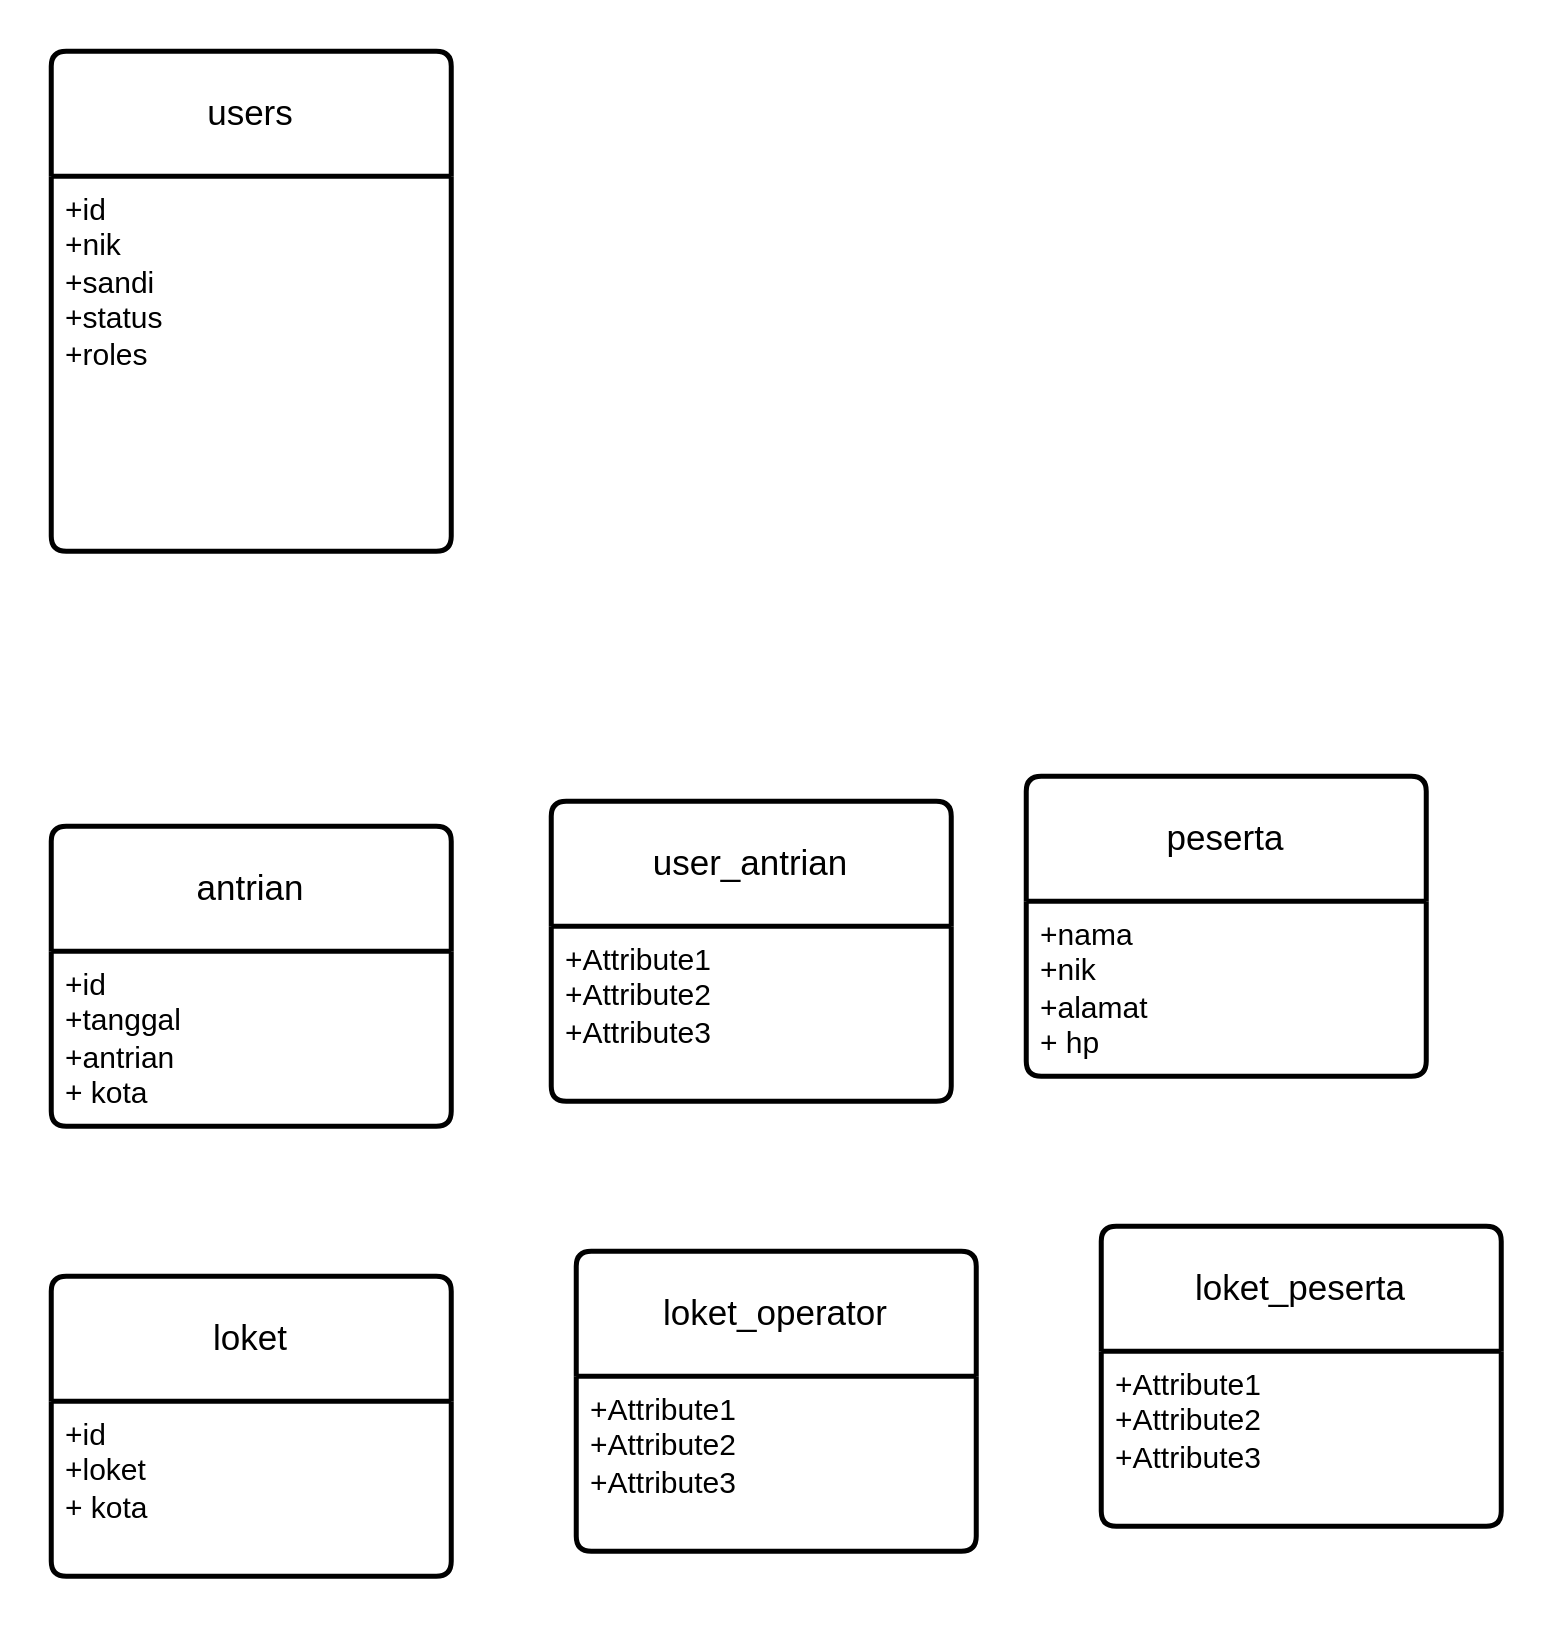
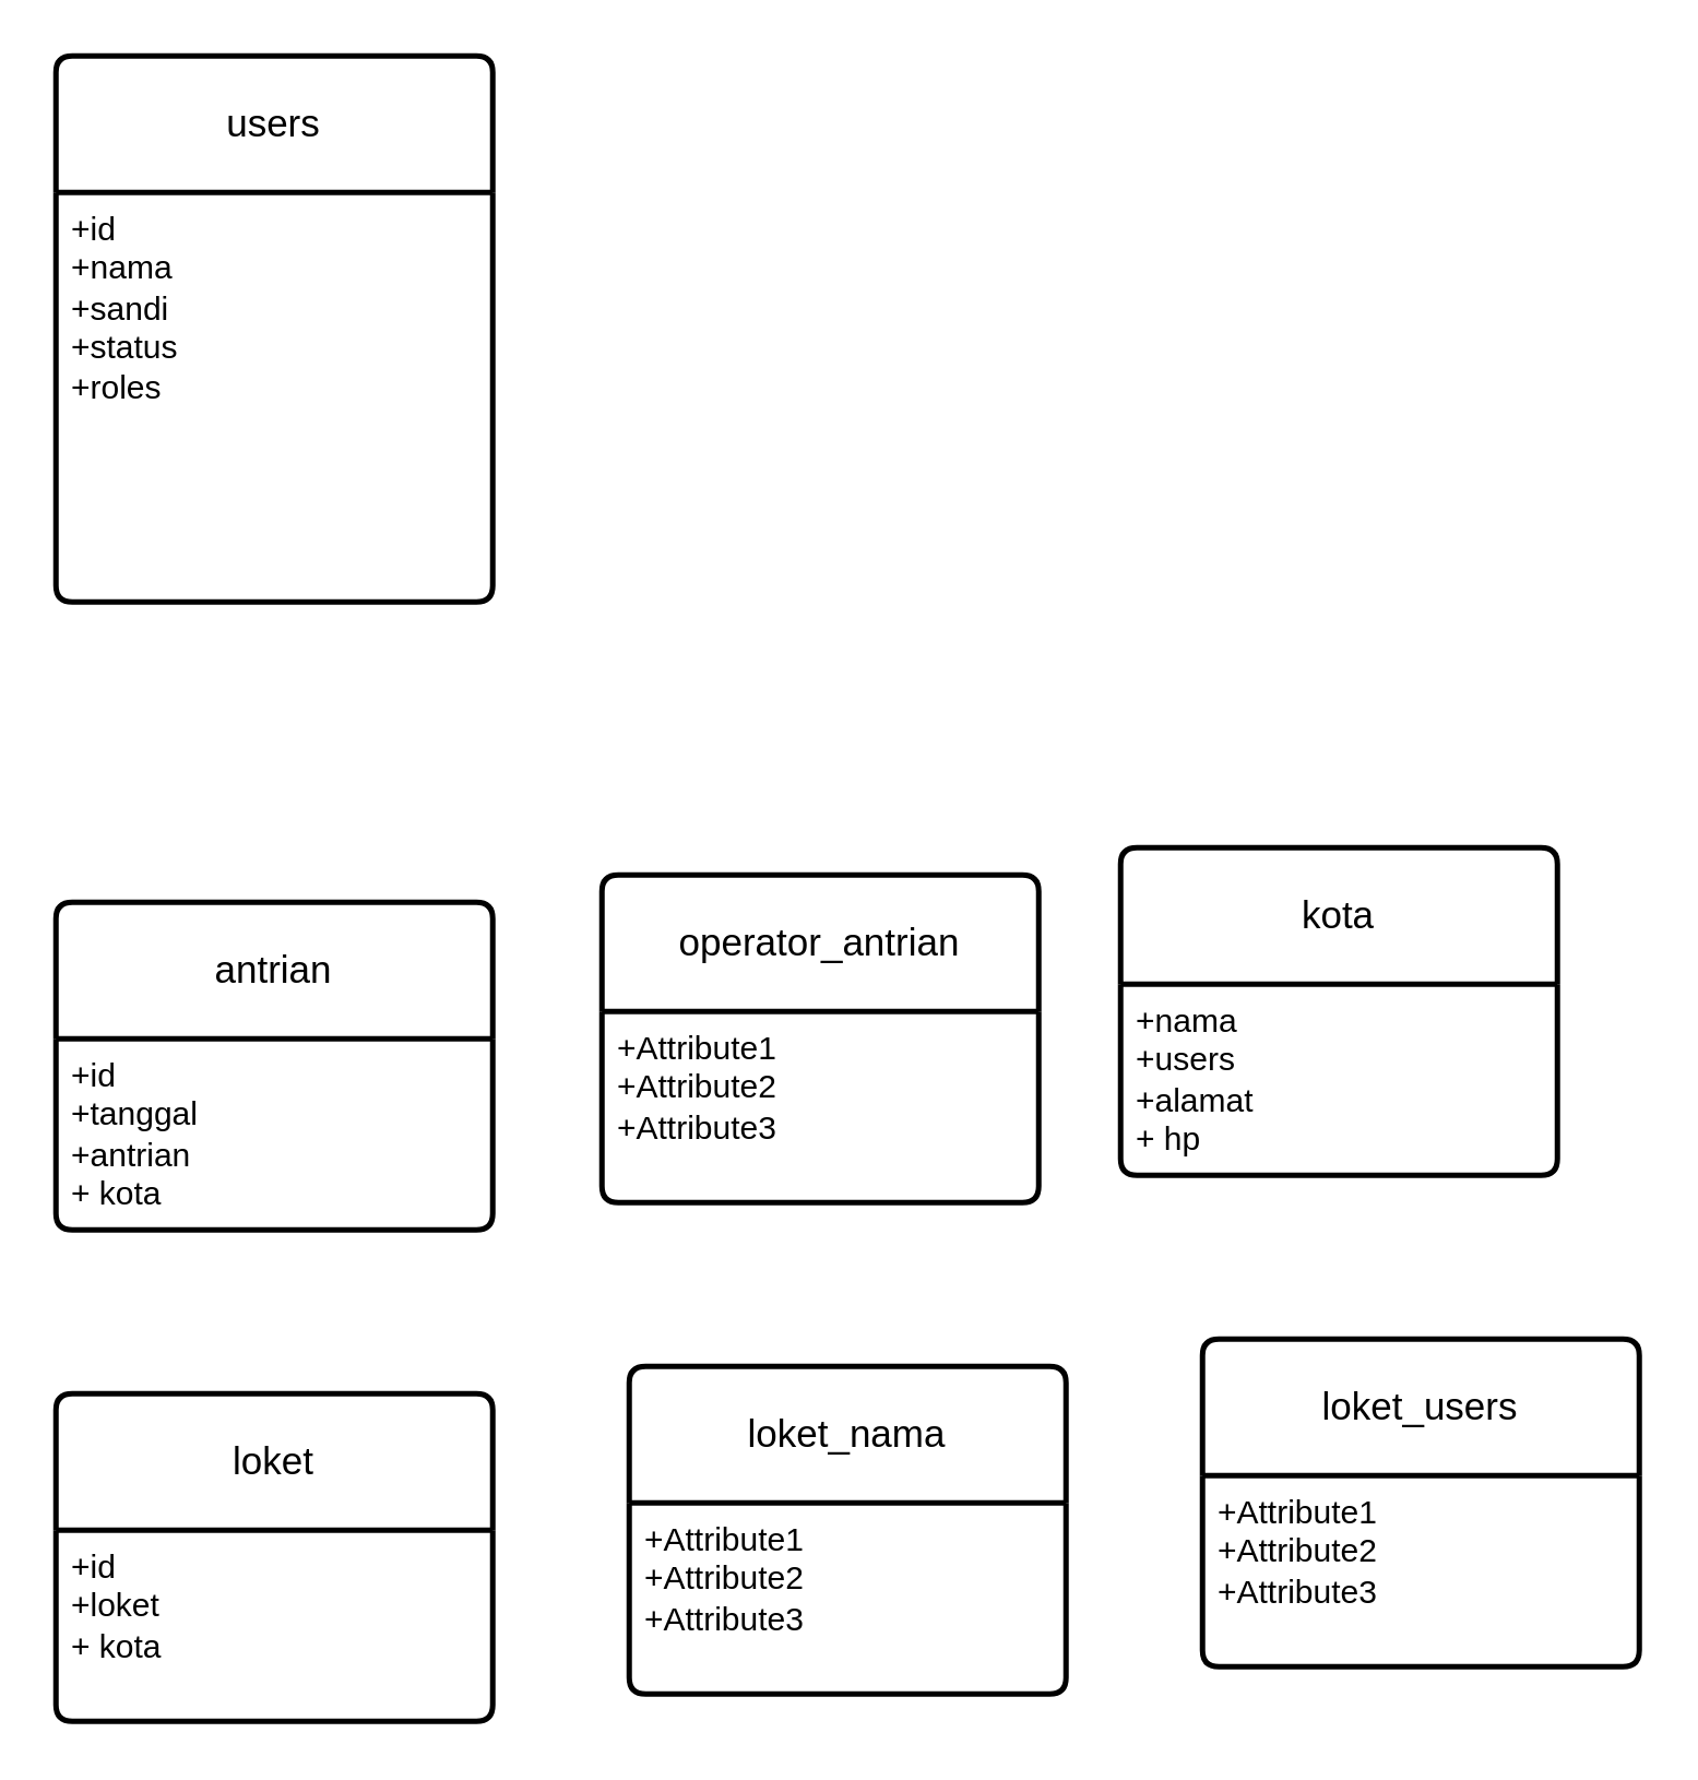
- <mxCell id="3" value="+id&lt;br&gt;+nik&lt;br&gt;+sandi&lt;div&gt;+status&lt;/div&gt;&lt;div&gt;+roles&lt;/div&gt;" style="align=left;strokeColor=none;fillColor=none;spacingLeft=4;spacingRight=4;fontSize=12;verticalAlign=top;resizable=0;rotatable=0;part=1;html=1;whiteSpace=wrap;" vertex="1" parent="2"><mxGeometry y="50" width="160" height="150" as="geometry" /></mxCell>
+ <mxCell id="3" value="+id&lt;br&gt;+nama&lt;br&gt;+sandi&lt;div&gt;+status&lt;/div&gt;&lt;div&gt;+roles&lt;/div&gt;" style="align=left;strokeColor=none;fillColor=none;spacingLeft=4;spacingRight=4;fontSize=12;verticalAlign=top;resizable=0;rotatable=0;part=1;html=1;whiteSpace=wrap;" vertex="1" parent="2"><mxGeometry y="50" width="160" height="150" as="geometry" /></mxCell>
- <mxCell id="8" value="peserta" style="swimlane;childLayout=stackLayout;horizontal=1;startSize=50;horizontalStack=0;rounded=1;fontSize=14;fontStyle=0;strokeWidth=2;resizeParent=0;resizeLast=1;shadow=0;dashed=0;align=center;arcSize=4;whiteSpace=wrap;html=1;" vertex="1" parent="1"><mxGeometry x="410" y="310" width="160" height="120" as="geometry" /></mxCell>
+ <mxCell id="8" value="kota" style="swimlane;childLayout=stackLayout;horizontal=1;startSize=50;horizontalStack=0;rounded=1;fontSize=14;fontStyle=0;strokeWidth=2;resizeParent=0;resizeLast=1;shadow=0;dashed=0;align=center;arcSize=4;whiteSpace=wrap;html=1;" vertex="1" parent="1"><mxGeometry x="410" y="310" width="160" height="120" as="geometry" /></mxCell>
- <mxCell id="6" value="user_antrian" style="swimlane;childLayout=stackLayout;horizontal=1;startSize=50;horizontalStack=0;rounded=1;fontSize=14;fontStyle=0;strokeWidth=2;resizeParent=0;resizeLast=1;shadow=0;dashed=0;align=center;arcSize=4;whiteSpace=wrap;html=1;" vertex="1" parent="1"><mxGeometry x="220" y="320" width="160" height="120" as="geometry" /></mxCell>
+ <mxCell id="6" value="operator_antrian" style="swimlane;childLayout=stackLayout;horizontal=1;startSize=50;horizontalStack=0;rounded=1;fontSize=14;fontStyle=0;strokeWidth=2;resizeParent=0;resizeLast=1;shadow=0;dashed=0;align=center;arcSize=4;whiteSpace=wrap;html=1;" vertex="1" parent="1"><mxGeometry x="220" y="320" width="160" height="120" as="geometry" /></mxCell>
- <mxCell id="9" value="+nama&lt;br&gt;+nik&lt;br&gt;+alamat&lt;div&gt;+ hp&lt;/div&gt;" style="align=left;strokeColor=none;fillColor=none;spacingLeft=4;spacingRight=4;fontSize=12;verticalAlign=top;resizable=0;rotatable=0;part=1;html=1;whiteSpace=wrap;" vertex="1" parent="8"><mxGeometry y="50" width="160" height="70" as="geometry" /></mxCell>
+ <mxCell id="9" value="+nama&lt;br&gt;+users&lt;br&gt;+alamat&lt;div&gt;+ hp&lt;/div&gt;" style="align=left;strokeColor=none;fillColor=none;spacingLeft=4;spacingRight=4;fontSize=12;verticalAlign=top;resizable=0;rotatable=0;part=1;html=1;whiteSpace=wrap;" vertex="1" parent="8"><mxGeometry y="50" width="160" height="70" as="geometry" /></mxCell>
- <mxCell id="14" value="loket_peserta" style="swimlane;childLayout=stackLayout;horizontal=1;startSize=50;horizontalStack=0;rounded=1;fontSize=14;fontStyle=0;strokeWidth=2;resizeParent=0;resizeLast=1;shadow=0;dashed=0;align=center;arcSize=4;whiteSpace=wrap;html=1;" vertex="1" parent="1"><mxGeometry x="440" y="490" width="160" height="120" as="geometry" /></mxCell>
+ <mxCell id="14" value="loket_users" style="swimlane;childLayout=stackLayout;horizontal=1;startSize=50;horizontalStack=0;rounded=1;fontSize=14;fontStyle=0;strokeWidth=2;resizeParent=0;resizeLast=1;shadow=0;dashed=0;align=center;arcSize=4;whiteSpace=wrap;html=1;" vertex="1" parent="1"><mxGeometry x="440" y="490" width="160" height="120" as="geometry" /></mxCell>
- <mxCell id="12" value="loket_operator" style="swimlane;childLayout=stackLayout;horizontal=1;startSize=50;horizontalStack=0;rounded=1;fontSize=14;fontStyle=0;strokeWidth=2;resizeParent=0;resizeLast=1;shadow=0;dashed=0;align=center;arcSize=4;whiteSpace=wrap;html=1;" vertex="1" parent="1"><mxGeometry x="230" y="500" width="160" height="120" as="geometry" /></mxCell>
+ <mxCell id="12" value="loket_nama" style="swimlane;childLayout=stackLayout;horizontal=1;startSize=50;horizontalStack=0;rounded=1;fontSize=14;fontStyle=0;strokeWidth=2;resizeParent=0;resizeLast=1;shadow=0;dashed=0;align=center;arcSize=4;whiteSpace=wrap;html=1;" vertex="1" parent="1"><mxGeometry x="230" y="500" width="160" height="120" as="geometry" /></mxCell>
